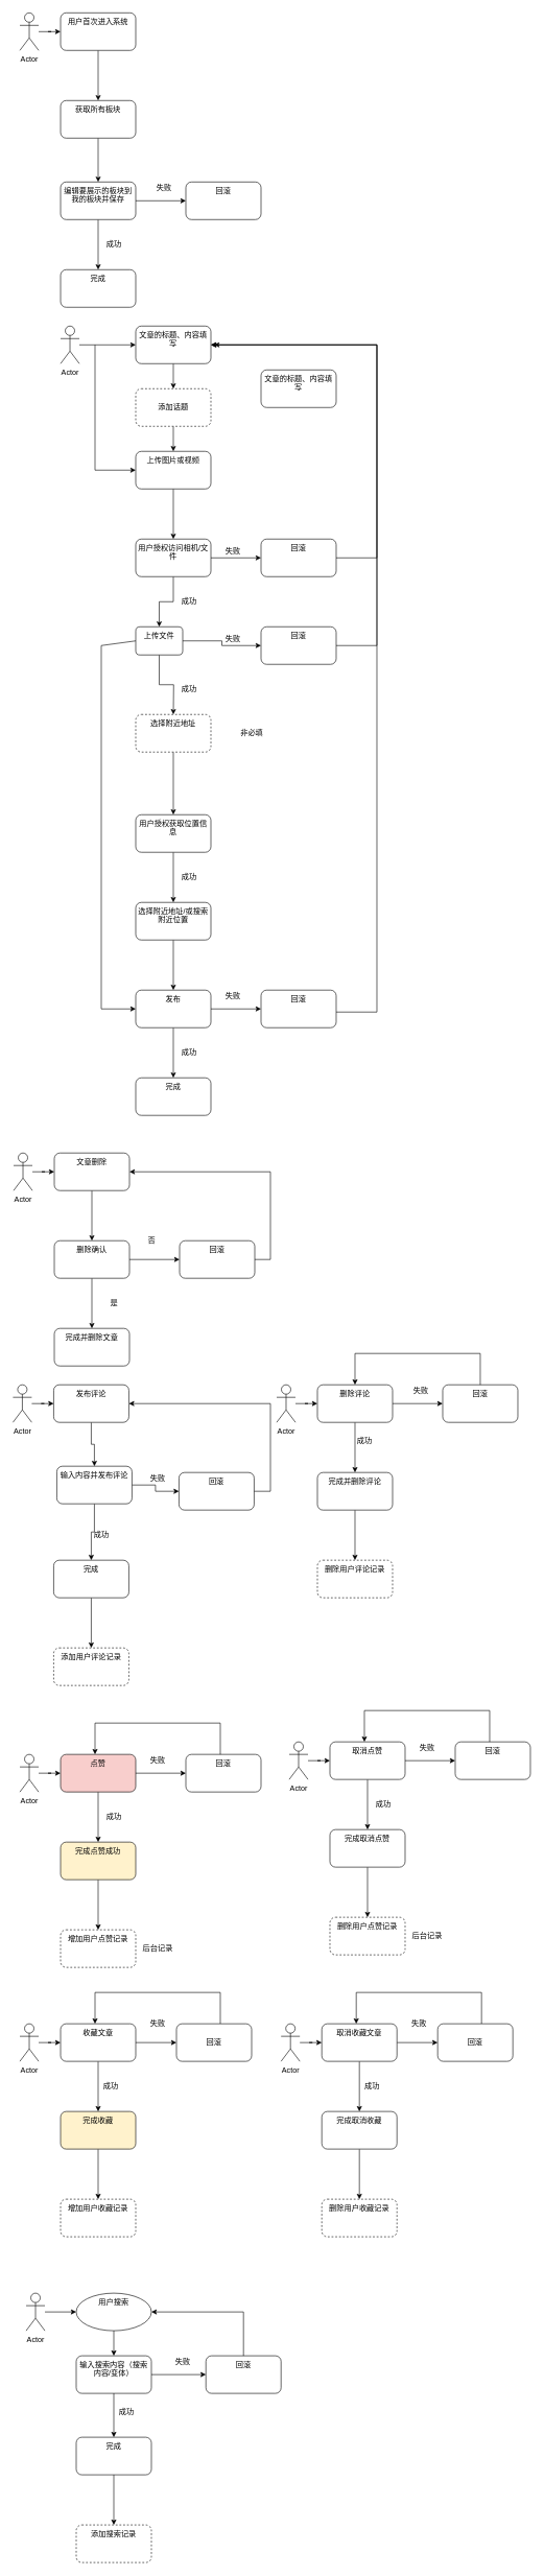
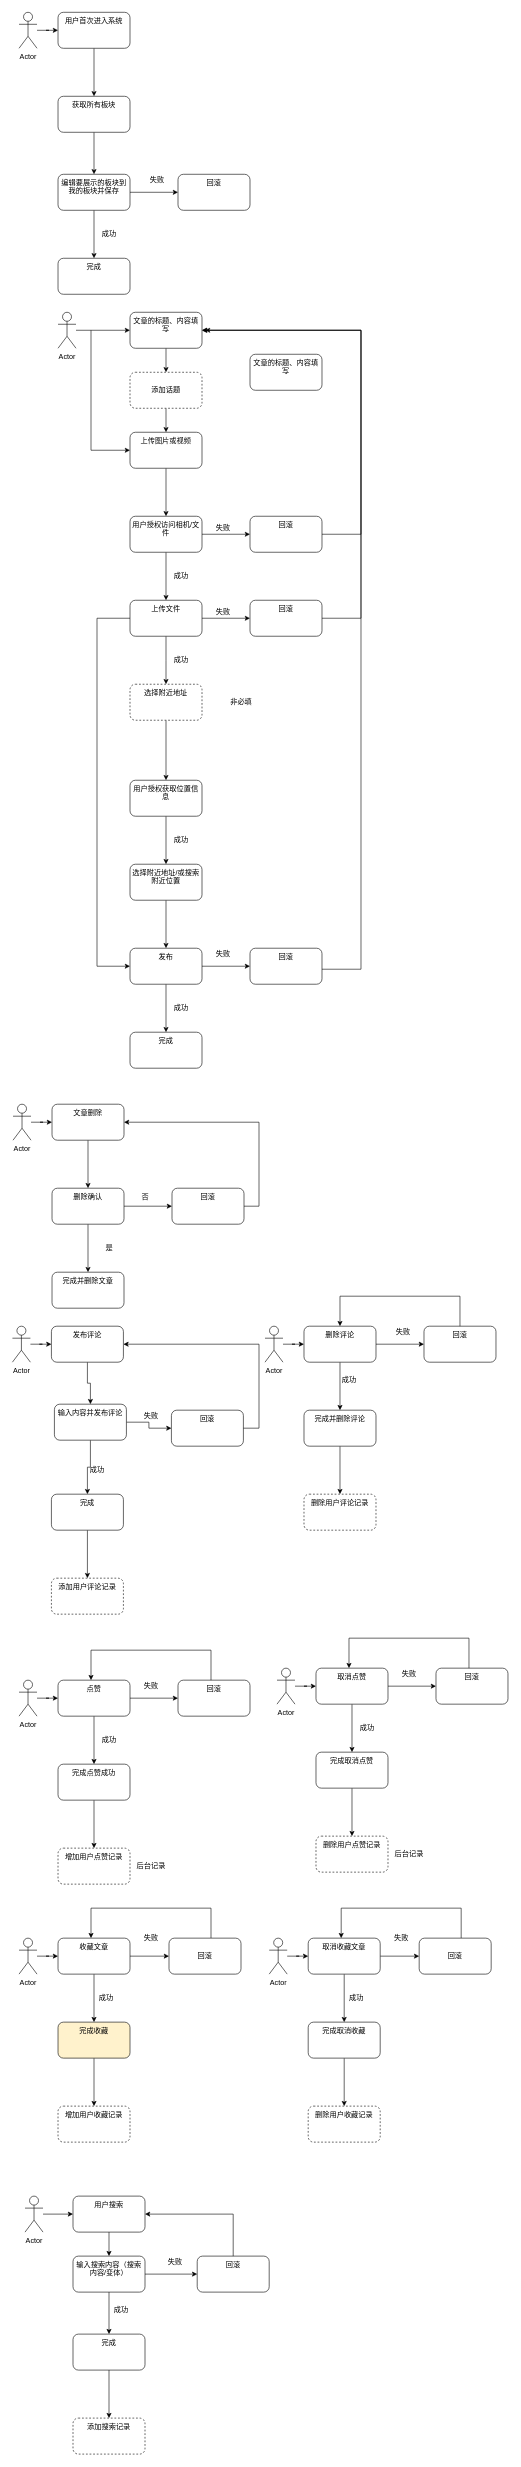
- <mxCell id="32" value="上传文件" style="rounded=1;whiteSpace=wrap;html=1;verticalAlign=top;" vertex="1" parent="1"><mxGeometry x="216" y="1000" width="75" height="45" as="geometry" /></mxCell>
+ <mxCell id="32" value="上传文件" style="rounded=1;whiteSpace=wrap;html=1;verticalAlign=top;" vertex="1" parent="1"><mxGeometry x="216" y="1000" width="120" height="60" as="geometry" /></mxCell>
- <mxCell id="64" value="否" style="text;html=1;align=center;verticalAlign=middle;resizable=0;points=[];autosize=1;strokeColor=none;fillColor=none;" vertex="1" parent="1"><mxGeometry x="226" y="1970" width="30" height="20" as="geometry" /></mxCell>
+ <mxCell id="64" value="否" style="text;html=1;align=center;verticalAlign=middle;resizable=0;points=[];autosize=1;strokeColor=none;fillColor=none;" vertex="1" parent="1"><mxGeometry x="226" y="1985" width="30" height="20" as="geometry" /></mxCell>
- <mxCell id="96" value="点赞" style="rounded=1;whiteSpace=wrap;html=1;verticalAlign=top;fillColor=#f8cecc;" vertex="1" parent="1"><mxGeometry x="96" y="2800" width="120" height="60" as="geometry" /></mxCell>
+ <mxCell id="96" value="点赞" style="rounded=1;whiteSpace=wrap;html=1;verticalAlign=top;" vertex="1" parent="1"><mxGeometry x="96" y="2800" width="120" height="60" as="geometry" /></mxCell>
- <mxCell id="98" value="完成点赞成功" style="rounded=1;whiteSpace=wrap;html=1;verticalAlign=top;fillColor=#fff2cc;" vertex="1" parent="1"><mxGeometry x="96" y="2940" width="120" height="60" as="geometry" /></mxCell>
+ <mxCell id="98" value="完成点赞成功" style="rounded=1;whiteSpace=wrap;html=1;verticalAlign=top;" vertex="1" parent="1"><mxGeometry x="96" y="2940" width="120" height="60" as="geometry" /></mxCell>
- <mxCell id="147" value="用户搜索" style="ellipse;whiteSpace=wrap;html=1;verticalAlign=top;" vertex="1" parent="1"><mxGeometry x="121" y="3660" width="120" height="60" as="geometry" /></mxCell>
+ <mxCell id="147" value="用户搜索" style="rounded=1;whiteSpace=wrap;html=1;verticalAlign=top;" vertex="1" parent="1"><mxGeometry x="121" y="3660" width="120" height="60" as="geometry" /></mxCell>
